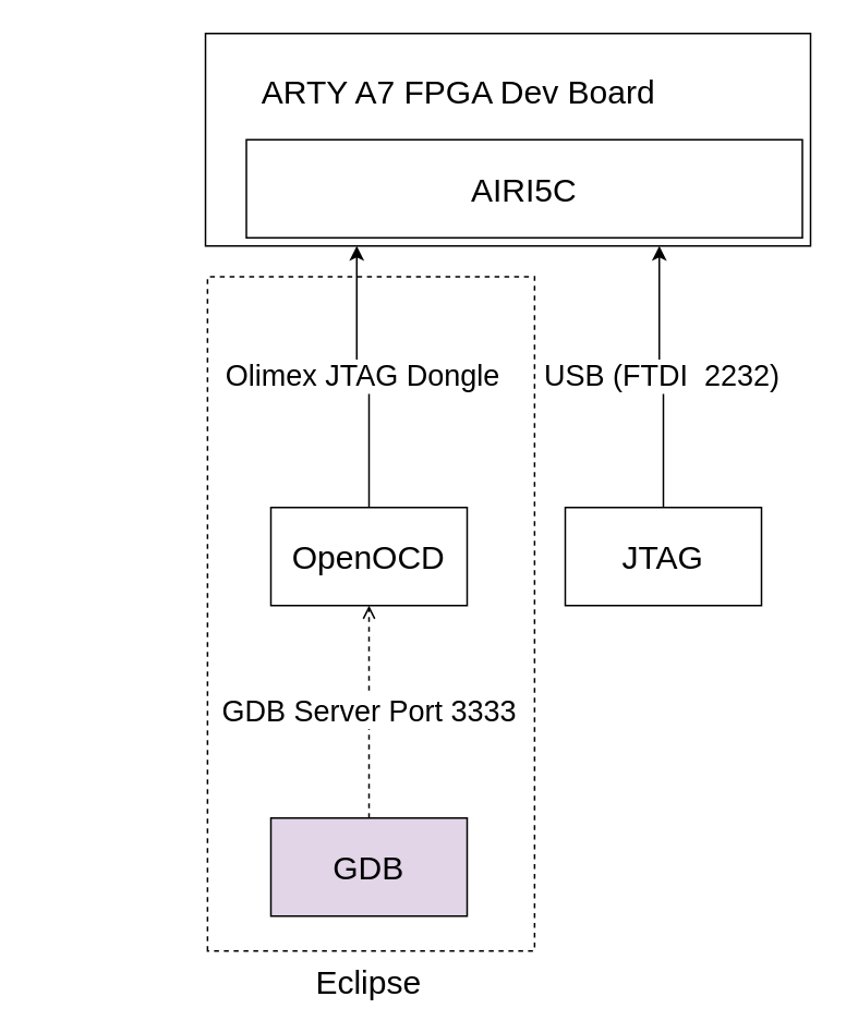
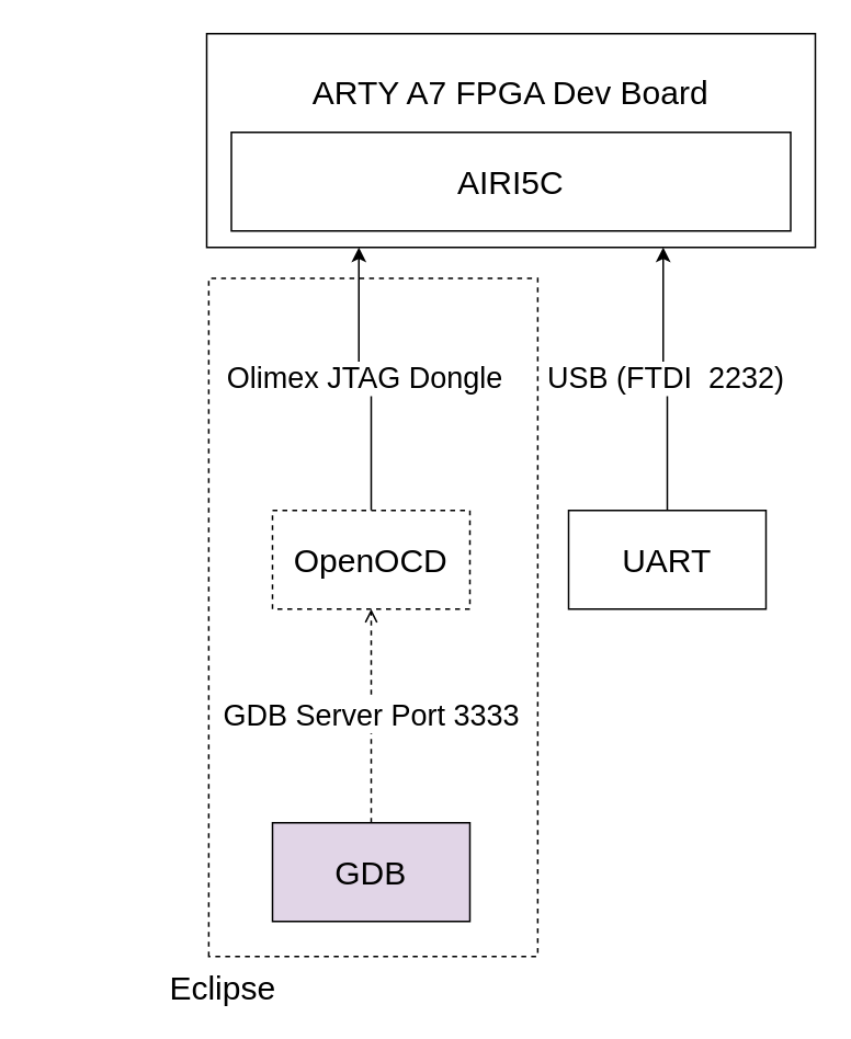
- <mxCell id="11" value="&lt;font style=&quot;font-size: 20px&quot;&gt;ARTY A7 FPGA&lt;/font&gt;&lt;font style=&quot;font-size: 20px&quot;&gt; Dev Board&lt;br&gt;&lt;/font&gt;" style="text;html=1;strokeColor=none;fillColor=none;align=center;verticalAlign=middle;whiteSpace=wrap;rounded=0;" vertex="1" parent="1"><mxGeometry x="135" y="40" width="290" height="30" as="geometry" /></mxCell>
+ <mxCell id="11" value="&lt;font style=&quot;font-size: 20px&quot;&gt;ARTY A7 FPGA&lt;/font&gt;&lt;font style=&quot;font-size: 20px&quot;&gt; Dev Board&lt;br&gt;&lt;/font&gt;" style="text;html=1;strokeColor=none;fillColor=none;align=center;verticalAlign=middle;whiteSpace=wrap;rounded=0;" vertex="1" parent="1"><mxGeometry x="165" y="40" width="290" height="30" as="geometry" /></mxCell>
- <mxCell id="4" value="&lt;font style=&quot;font-size: 20px&quot;&gt;AIRI5C&lt;/font&gt;" style="rounded=0;whiteSpace=wrap;html=1;" vertex="1" parent="1"><mxGeometry x="150" y="85" width="340" height="60" as="geometry" /></mxCell>
+ <mxCell id="4" value="&lt;font style=&quot;font-size: 20px&quot;&gt;AIRI5C&lt;/font&gt;" style="rounded=0;whiteSpace=wrap;html=1;" vertex="1" parent="1"><mxGeometry x="140" y="80" width="340" height="60" as="geometry" /></mxCell>
- <mxCell id="6" value="&lt;font style=&quot;font-size: 20px&quot;&gt;OpenOCD&lt;/font&gt;" style="rounded=0;whiteSpace=wrap;html=1;" vertex="1" parent="1"><mxGeometry x="165" y="310" width="120" height="60" as="geometry" /></mxCell>
+ <mxCell id="6" value="&lt;font style=&quot;font-size: 20px&quot;&gt;OpenOCD&lt;/font&gt;" style="rounded=0;whiteSpace=wrap;html=1;dashed=1;" vertex="1" parent="1"><mxGeometry x="165" y="310" width="120" height="60" as="geometry" /></mxCell>
- <mxCell id="10" value="&lt;font style=&quot;font-size: 20px&quot;&gt;JTAG&lt;/font&gt;" style="whiteSpace=wrap;html=1;" vertex="1" parent="1"><mxGeometry x="345" y="310" width="120" height="60" as="geometry" /></mxCell>
+ <mxCell id="10" value="&lt;font style=&quot;font-size: 20px&quot;&gt;UART&lt;/font&gt;" style="whiteSpace=wrap;html=1;" vertex="1" parent="1"><mxGeometry x="345" y="310" width="120" height="60" as="geometry" /></mxCell>
- <mxCell id="12" value="&lt;font style=&quot;font-size: 20px&quot;&gt;Eclipse&lt;/font&gt;" style="text;html=1;strokeColor=none;fillColor=none;align=center;verticalAlign=middle;whiteSpace=wrap;rounded=0;dashed=1;" vertex="1" parent="1"><mxGeometry x="155" y="590" width="140" height="20" as="geometry" /></mxCell>
+ <mxCell id="12" value="&lt;font style=&quot;font-size: 20px&quot;&gt;Eclipse&lt;/font&gt;" style="text;html=1;strokeColor=none;fillColor=none;align=center;verticalAlign=middle;whiteSpace=wrap;rounded=0;dashed=1;" vertex="1" parent="1"><mxGeometry x="65" y="590" width="140" height="20" as="geometry" /></mxCell>
